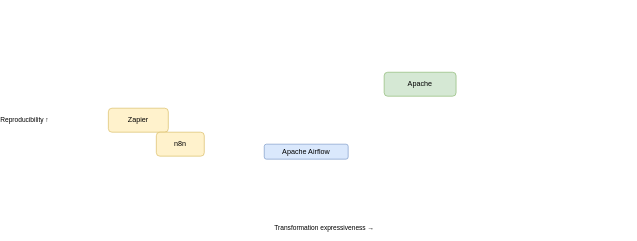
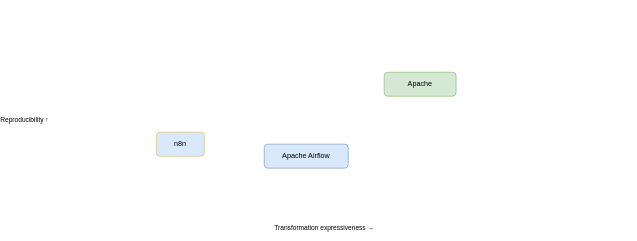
- <mxCell id="6" value="Zapier" style="rounded=1;whiteSpace=wrap;html=1;fillColor=#fff2cc;strokeColor=#d6b656" vertex="1" parent="1"><mxGeometry x="160" y="180" width="100" height="40" as="geometry" /></mxCell>
- <mxCell id="7" value="n8n" style="rounded=1;whiteSpace=wrap;html=1;fillColor=#fff2cc;strokeColor=#d6b656" vertex="1" parent="1"><mxGeometry x="240" y="220" width="80" height="40" as="geometry" /></mxCell>
+ <mxCell id="7" value="n8n" style="rounded=1;whiteSpace=wrap;html=1;fillColor=#dae8fc;strokeColor=#d6b656;" vertex="1" parent="1"><mxGeometry x="240" y="220" width="80" height="40" as="geometry" /></mxCell>
- <mxCell id="5" value="Apache Airflow" style="rounded=1;whiteSpace=wrap;html=1;fillColor=#dae8fc;strokeColor=#6c8ebf" vertex="1" parent="1"><mxGeometry x="420" y="240" width="140" height="25" as="geometry" /></mxCell>
+ <mxCell id="5" value="Apache Airflow" style="rounded=1;whiteSpace=wrap;html=1;fillColor=#dae8fc;strokeColor=#6c8ebf" vertex="1" parent="1"><mxGeometry x="420" y="240" width="140" height="40" as="geometry" /></mxCell>
